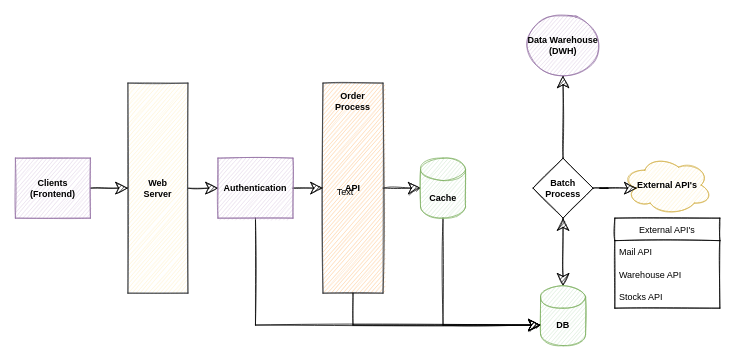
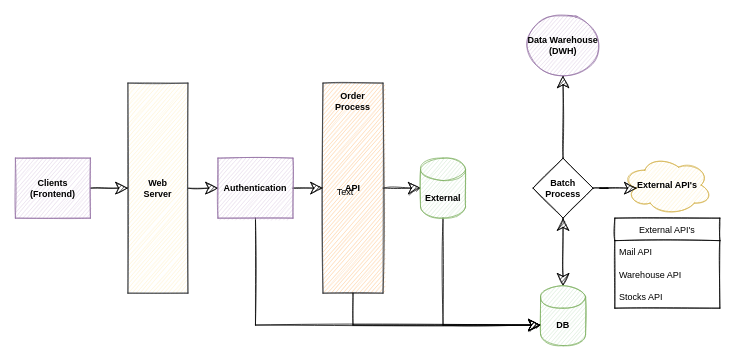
- <mxCell id="12" value="&lt;b&gt;Cache&lt;/b&gt;" style="shape=cylinder3;whiteSpace=wrap;html=1;boundedLbl=1;backgroundOutline=1;size=15;labelBackgroundColor=none;sketch=1;hachureGap=4;fillColor=#d5e8d4;strokeColor=#82b366;" vertex="1" parent="1"><mxGeometry x="560" y="210" width="60" height="80" as="geometry" /></mxCell>
+ <mxCell id="12" value="&lt;b&gt;External&lt;/b&gt;" style="shape=cylinder3;whiteSpace=wrap;html=1;boundedLbl=1;backgroundOutline=1;size=15;labelBackgroundColor=none;sketch=1;hachureGap=4;fillColor=#d5e8d4;strokeColor=#82b366;" vertex="1" parent="1"><mxGeometry x="560" y="210" width="60" height="80" as="geometry" /></mxCell>
